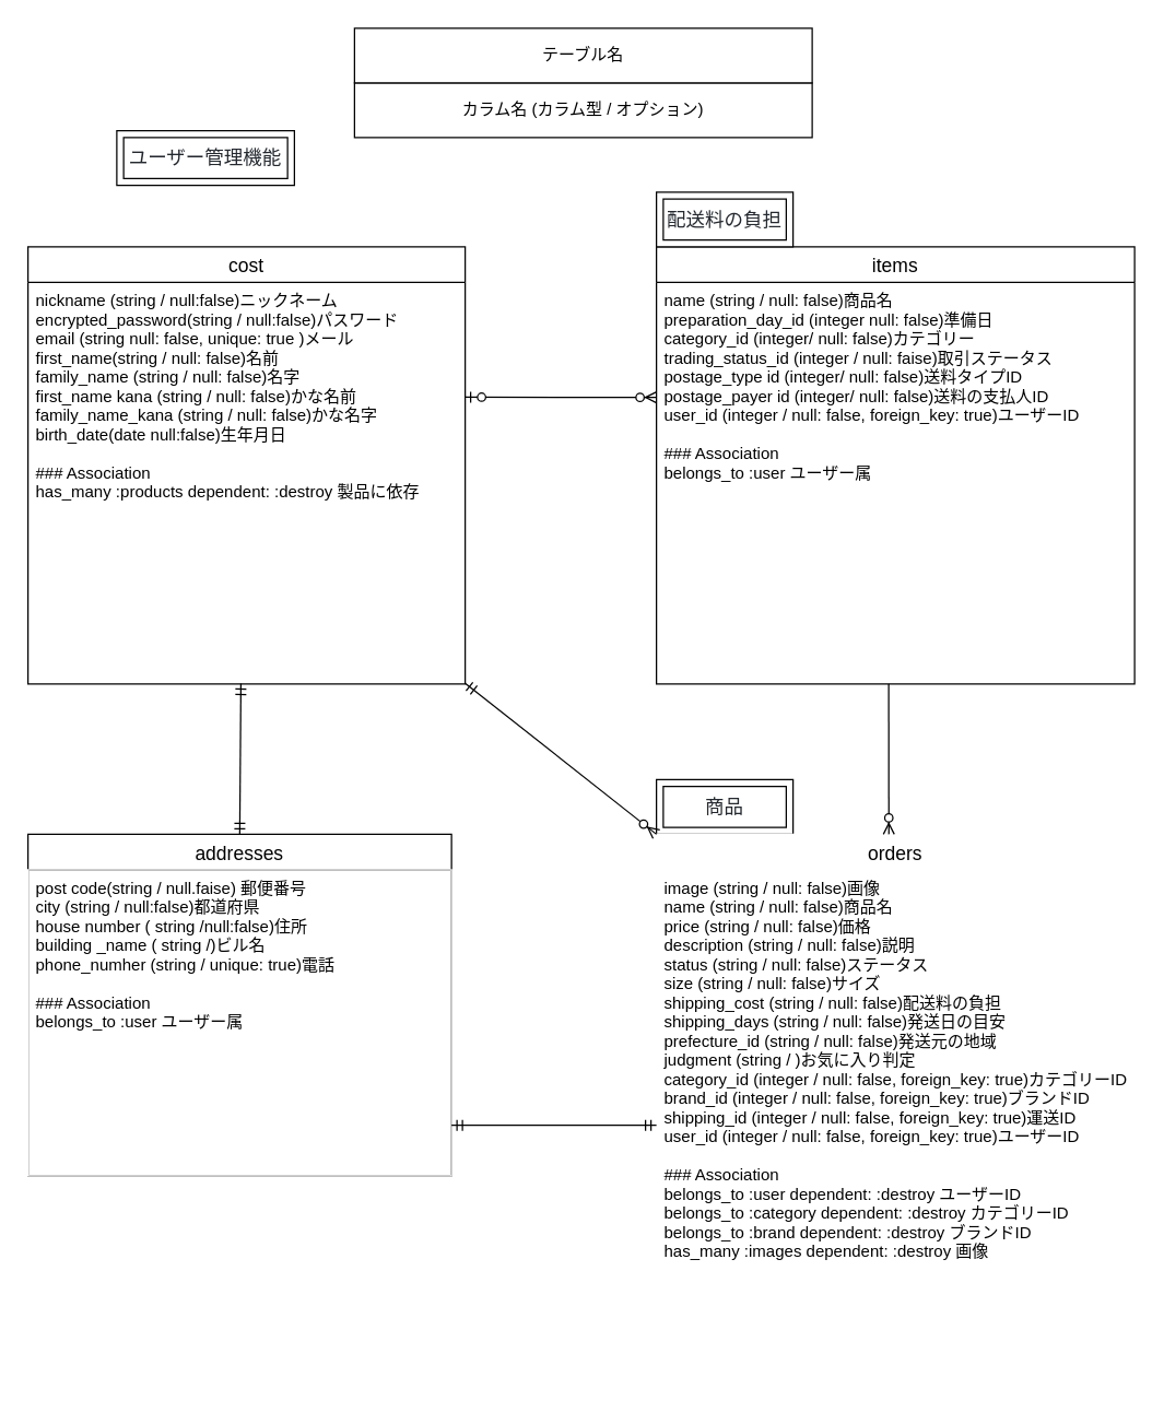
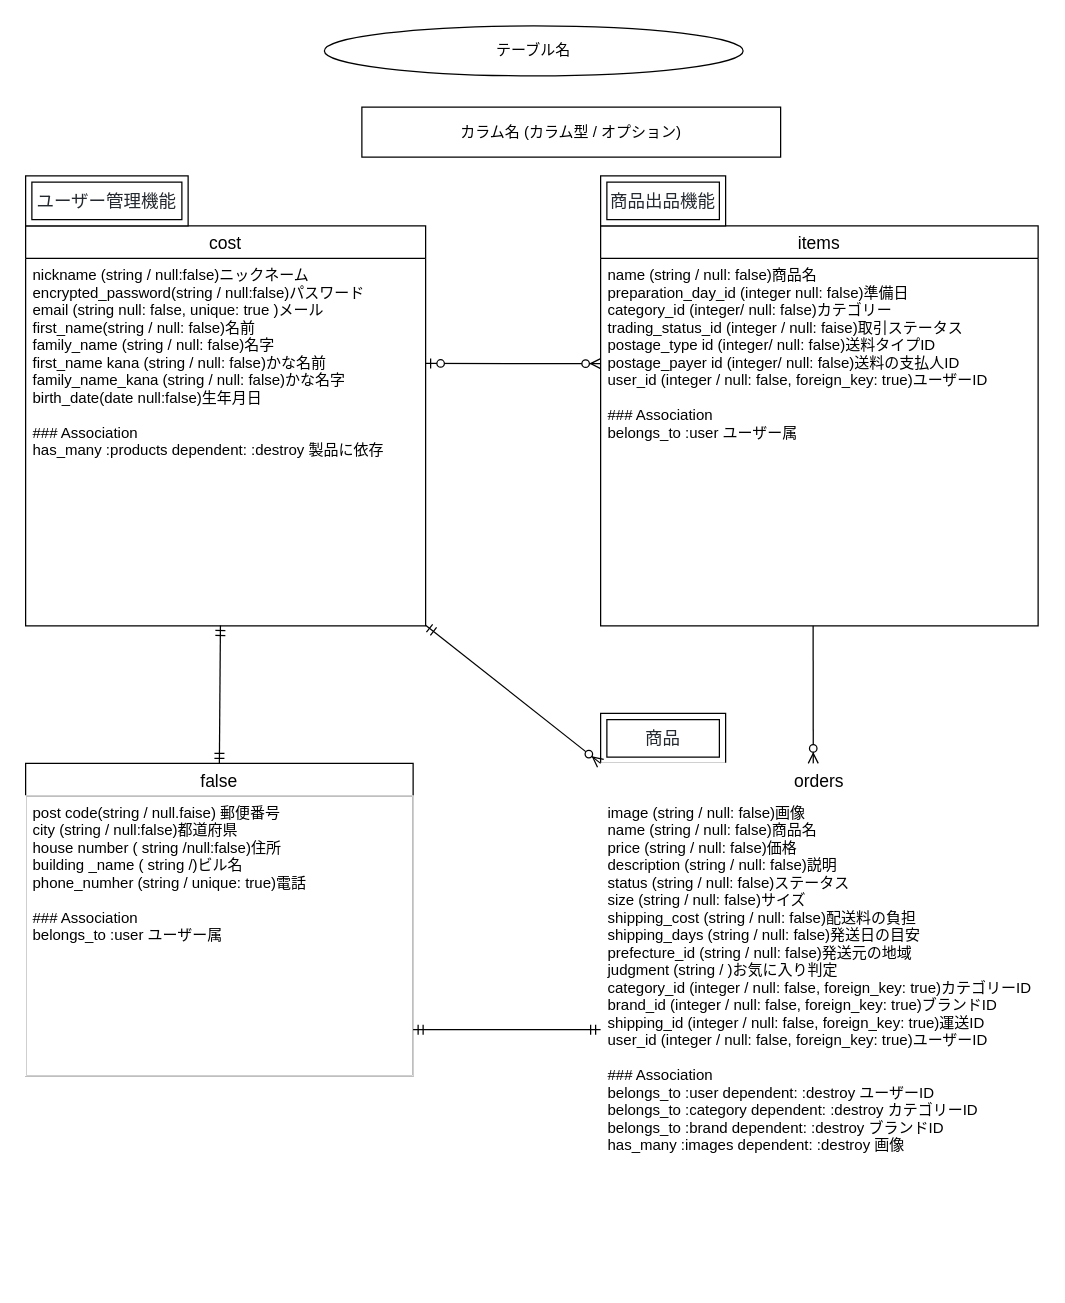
- <mxCell id="10" value="テーブル名" style="whiteSpace=wrap;html=1;align=center;labelBackgroundColor=none;fontColor=default;" vertex="1" parent="1"><mxGeometry x="259" width="335" height="40" as="geometry" y="20" /></mxCell>
+ <mxCell id="10" value="テーブル名" style="ellipse;whiteSpace=wrap;html=1;align=center;labelBackgroundColor=none;fontColor=default;" vertex="1" parent="1"><mxGeometry x="259" width="335" height="40" as="geometry" y="20" /></mxCell>
- <mxCell id="9" value="カラム名 (カラム型 / オプション)" style="whiteSpace=wrap;html=1;align=center;labelBackgroundColor=none;fontColor=default;" vertex="1" parent="1"><mxGeometry x="259" y="60" width="335" height="40" as="geometry" /></mxCell>
+ <mxCell id="9" value="カラム名 (カラム型 / オプション)" style="whiteSpace=wrap;html=1;align=center;labelBackgroundColor=none;fontColor=default;" vertex="1" parent="1"><mxGeometry x="289" y="85" width="335" height="40" as="geometry" /></mxCell>
- <mxCell id="7" value="&lt;span style=&quot;color: rgb(36, 41, 47); font-family: -apple-system, &amp;quot;system-ui&amp;quot;, &amp;quot;Segoe UI&amp;quot;, &amp;quot;Noto Sans&amp;quot;, Helvetica, Arial, sans-serif, &amp;quot;Apple Color Emoji&amp;quot;, &amp;quot;Segoe UI Emoji&amp;quot;; font-size: 14px; text-align: left; background-color: rgb(255, 255, 255);&quot;&gt;ユーザー管理機能&lt;/span&gt;" style="shape=ext;margin=3;double=1;whiteSpace=wrap;html=1;align=center;labelBackgroundColor=none;fontColor=default;" vertex="1" parent="1"><mxGeometry x="85" y="95" width="130" height="40" as="geometry" /></mxCell>
+ <mxCell id="7" value="&lt;span style=&quot;color: rgb(36, 41, 47); font-family: -apple-system, &amp;quot;system-ui&amp;quot;, &amp;quot;Segoe UI&amp;quot;, &amp;quot;Noto Sans&amp;quot;, Helvetica, Arial, sans-serif, &amp;quot;Apple Color Emoji&amp;quot;, &amp;quot;Segoe UI Emoji&amp;quot;; font-size: 14px; text-align: left; background-color: rgb(255, 255, 255);&quot;&gt;ユーザー管理機能&lt;/span&gt;" style="shape=ext;margin=3;double=1;whiteSpace=wrap;html=1;align=center;labelBackgroundColor=none;fontColor=default;" vertex="1" parent="1"><mxGeometry x="20" y="140" width="130" height="40" as="geometry" /></mxCell>
- <mxCell id="8" value="&lt;span style=&quot;color: rgb(36, 41, 47); font-family: -apple-system, &amp;quot;system-ui&amp;quot;, &amp;quot;Segoe UI&amp;quot;, &amp;quot;Noto Sans&amp;quot;, Helvetica, Arial, sans-serif, &amp;quot;Apple Color Emoji&amp;quot;, &amp;quot;Segoe UI Emoji&amp;quot;; font-size: 14px; text-align: left; background-color: rgb(255, 255, 255);&quot;&gt;配送料の負担&lt;br&gt;&lt;/span&gt;" style="shape=ext;margin=3;double=1;whiteSpace=wrap;html=1;align=center;labelBackgroundColor=none;fontColor=default;" vertex="1" parent="1"><mxGeometry x="480" y="140" width="100" height="40" as="geometry" /></mxCell>
+ <mxCell id="8" value="&lt;span style=&quot;color: rgb(36, 41, 47); font-family: -apple-system, &amp;quot;system-ui&amp;quot;, &amp;quot;Segoe UI&amp;quot;, &amp;quot;Noto Sans&amp;quot;, Helvetica, Arial, sans-serif, &amp;quot;Apple Color Emoji&amp;quot;, &amp;quot;Segoe UI Emoji&amp;quot;; font-size: 14px; text-align: left; background-color: rgb(255, 255, 255);&quot;&gt;商品出品機能&lt;br&gt;&lt;/span&gt;" style="shape=ext;margin=3;double=1;whiteSpace=wrap;html=1;align=center;labelBackgroundColor=none;fontColor=default;" vertex="1" parent="1"><mxGeometry x="480" y="140" width="100" height="40" as="geometry" /></mxCell>
- <mxCell id="12" value="addresses" style="swimlane;fontStyle=0;childLayout=stackLayout;horizontal=1;startSize=26;horizontalStack=0;resizeParent=1;resizeParentMax=0;resizeLast=0;collapsible=1;marginBottom=0;align=center;fontSize=14;labelBackgroundColor=none;fontColor=default;" vertex="1" parent="1"><mxGeometry x="20" y="610" width="310" height="250" as="geometry" /></mxCell>
+ <mxCell id="12" value="false" style="swimlane;fontStyle=0;childLayout=stackLayout;horizontal=1;startSize=26;horizontalStack=0;resizeParent=1;resizeParentMax=0;resizeLast=0;collapsible=1;marginBottom=0;align=center;fontSize=14;labelBackgroundColor=none;fontColor=default;" vertex="1" parent="1"><mxGeometry x="20" y="610" width="310" height="250" as="geometry" /></mxCell>
